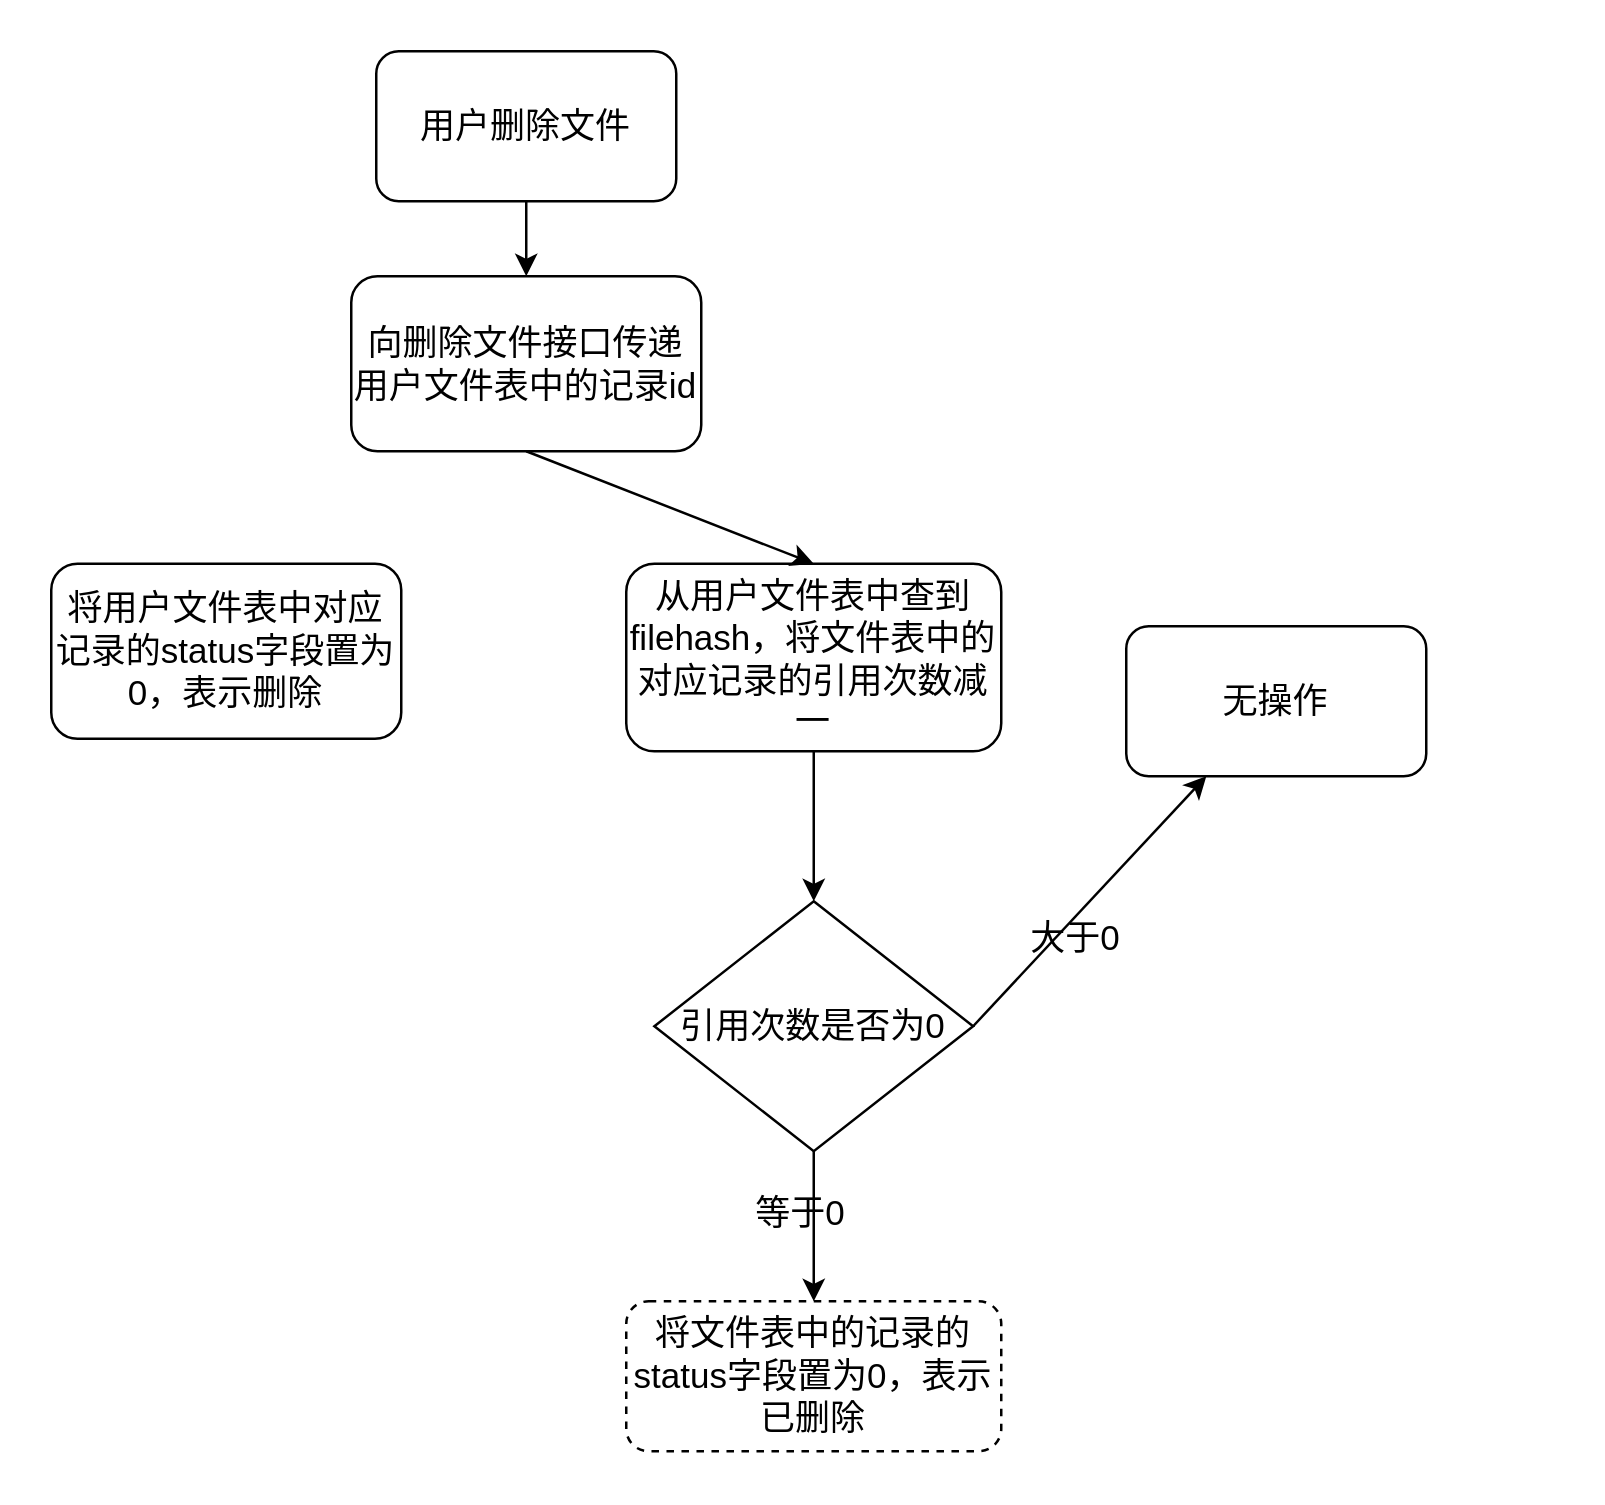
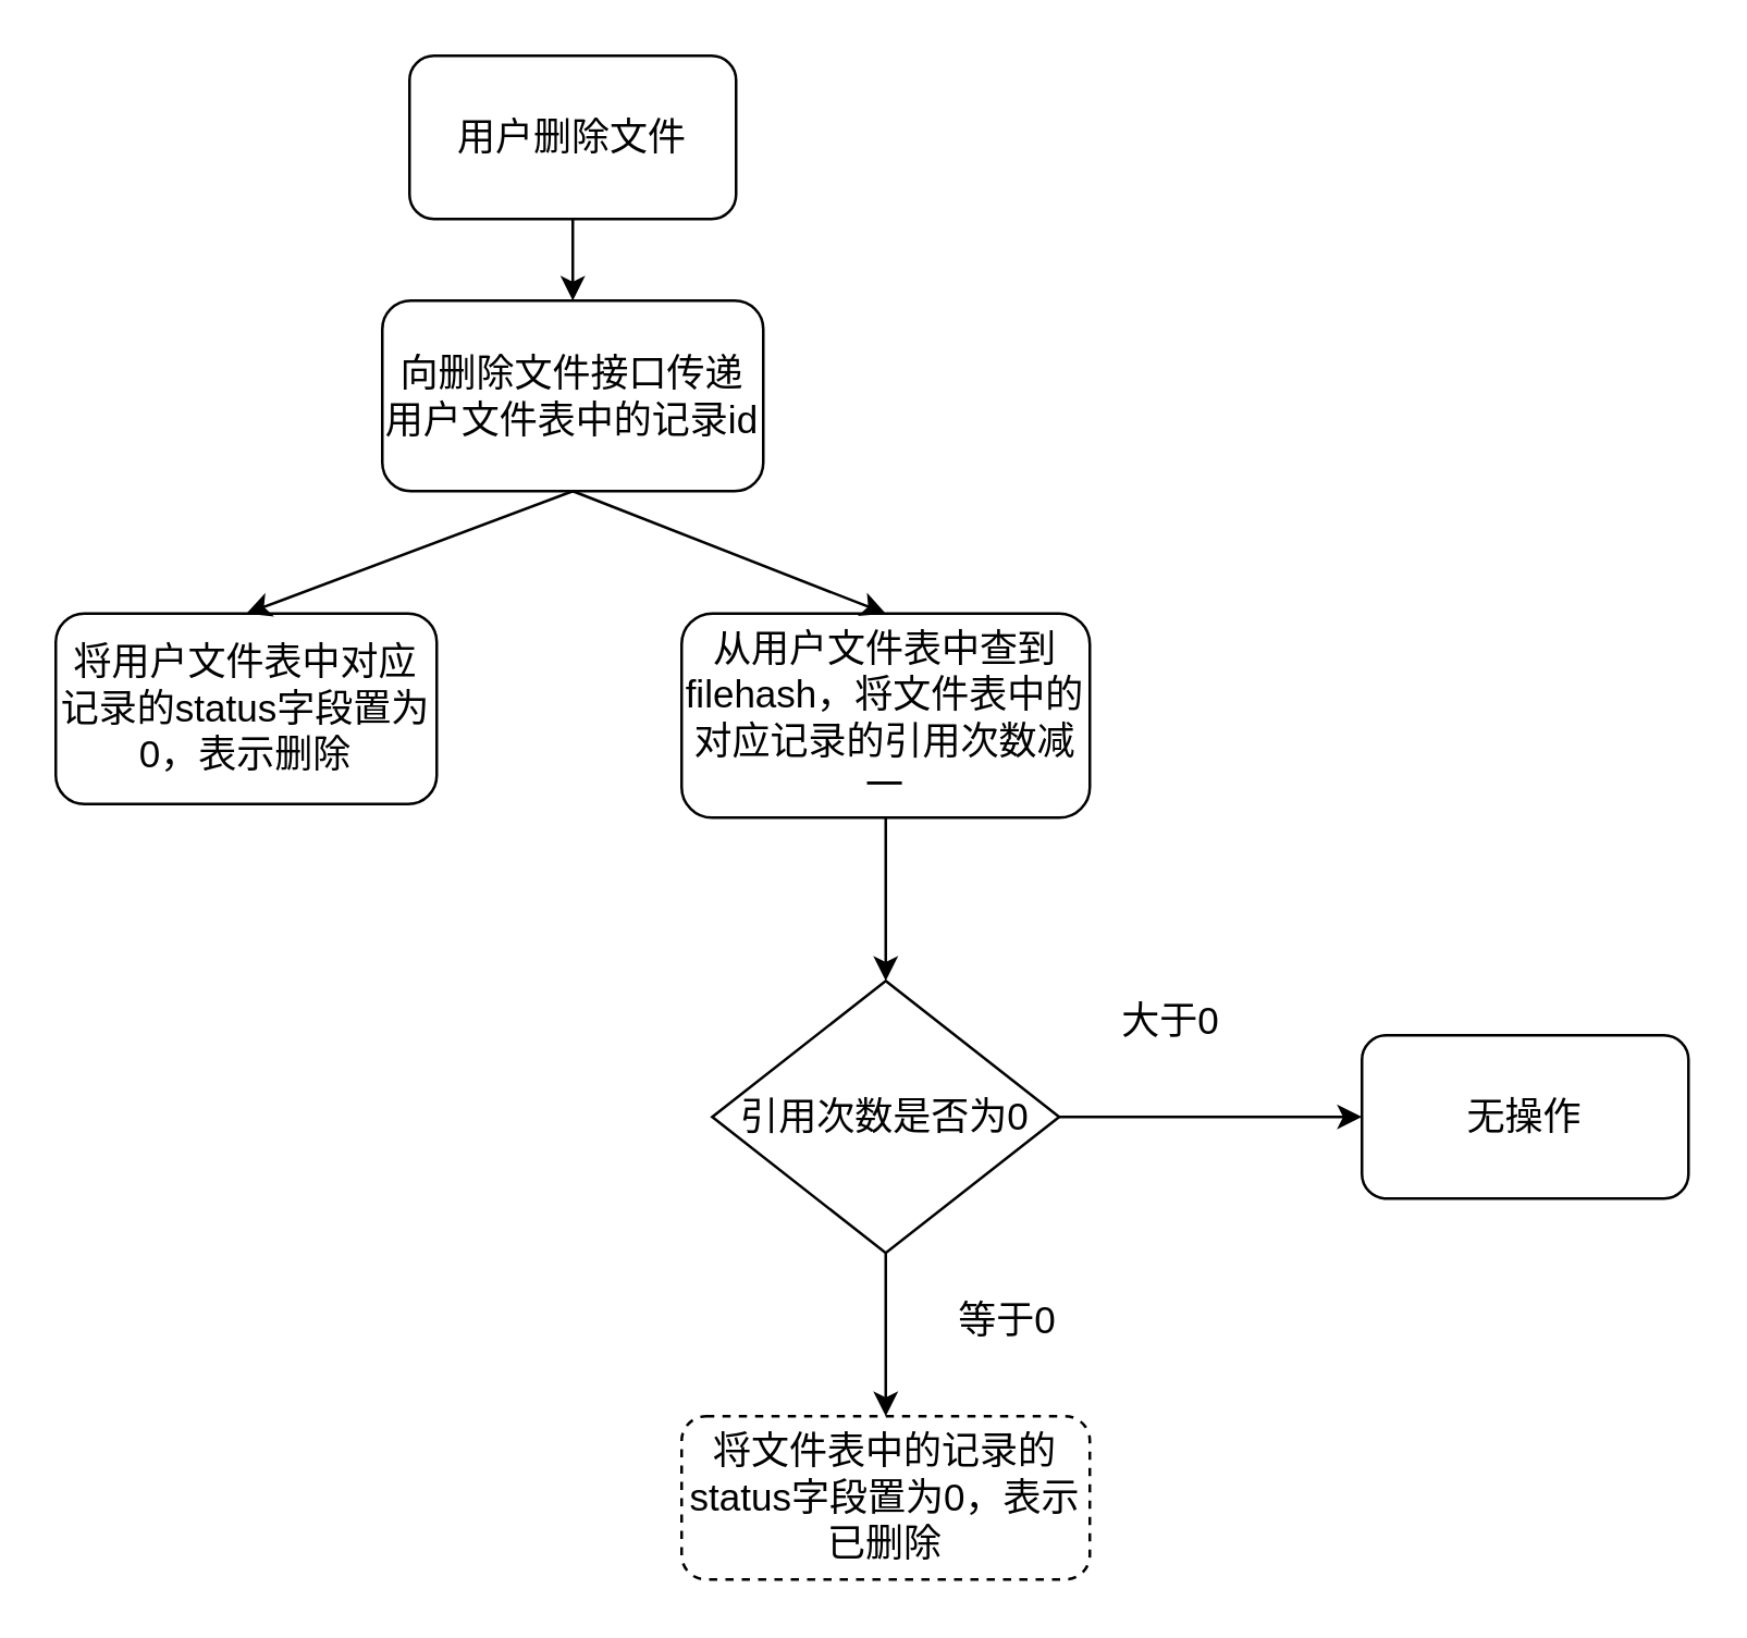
+ <mxCell id="10" value="" style="endArrow=classic;html=1;rounded=0;fontSize=14;exitX=0.5;exitY=1;exitDx=0;exitDy=0;entryX=0.5;entryY=0;entryDx=0;entryDy=0;" edge="1" parent="1" source="3" target="4"><mxGeometry width="50" height="50" relative="1" as="geometry"><mxPoint x="220" y="310" as="sourcePoint" /><mxPoint x="270" y="260" as="targetPoint" /></mxGeometry></mxCell>
- <mxCell id="8" value="无操作" style="rounded=1;whiteSpace=wrap;html=1;fontSize=14;" vertex="1" parent="1"><mxGeometry x="450" y="250" width="120" height="60" as="geometry" /></mxCell>
+ <mxCell id="8" value="无操作" style="rounded=1;whiteSpace=wrap;html=1;fontSize=14;" vertex="1" parent="1"><mxGeometry x="500" y="380" width="120" height="60" as="geometry" /></mxCell>
- <mxCell id="16" value="等于0" style="text;html=1;strokeColor=none;fillColor=none;align=center;verticalAlign=middle;whiteSpace=wrap;rounded=0;fontSize=14;" vertex="1" parent="1"><mxGeometry x="290" y="470" width="60" height="30" as="geometry" /></mxCell>
+ <mxCell id="16" value="等于0" style="text;html=1;strokeColor=none;fillColor=none;align=center;verticalAlign=middle;whiteSpace=wrap;rounded=0;fontSize=14;" vertex="1" parent="1"><mxGeometry x="340" y="470" width="60" height="30" as="geometry" /></mxCell>
